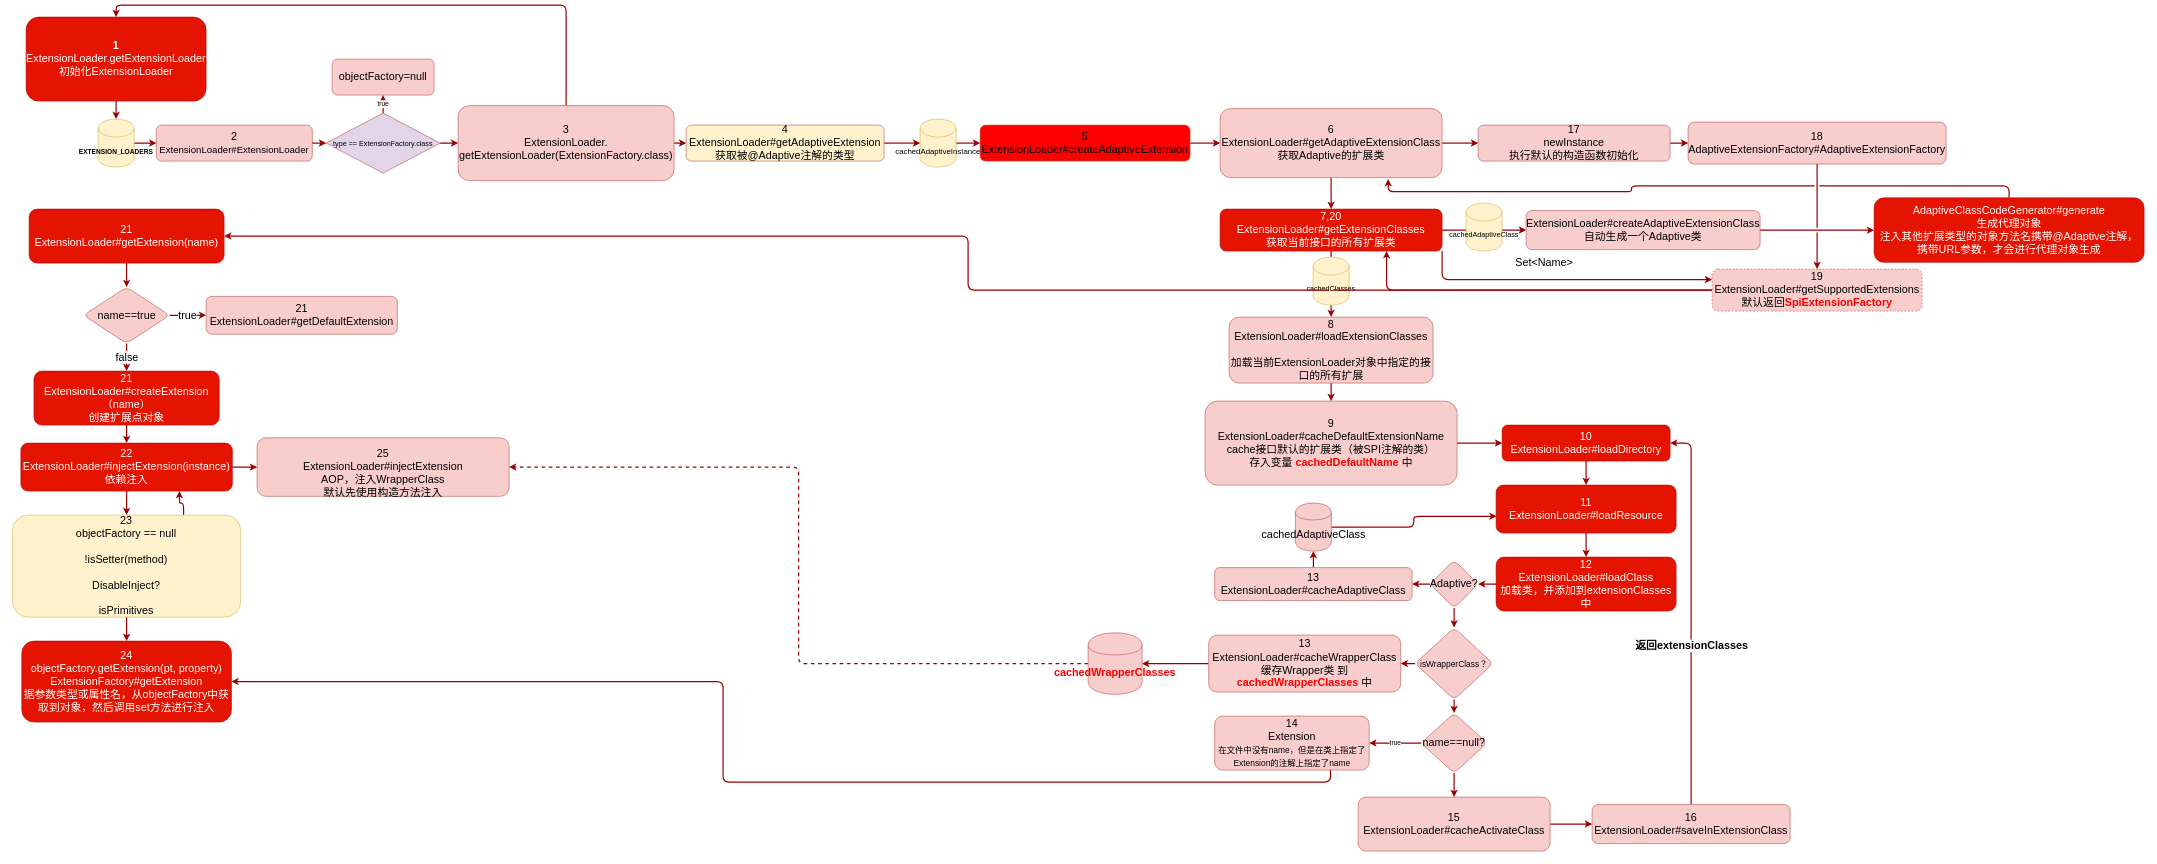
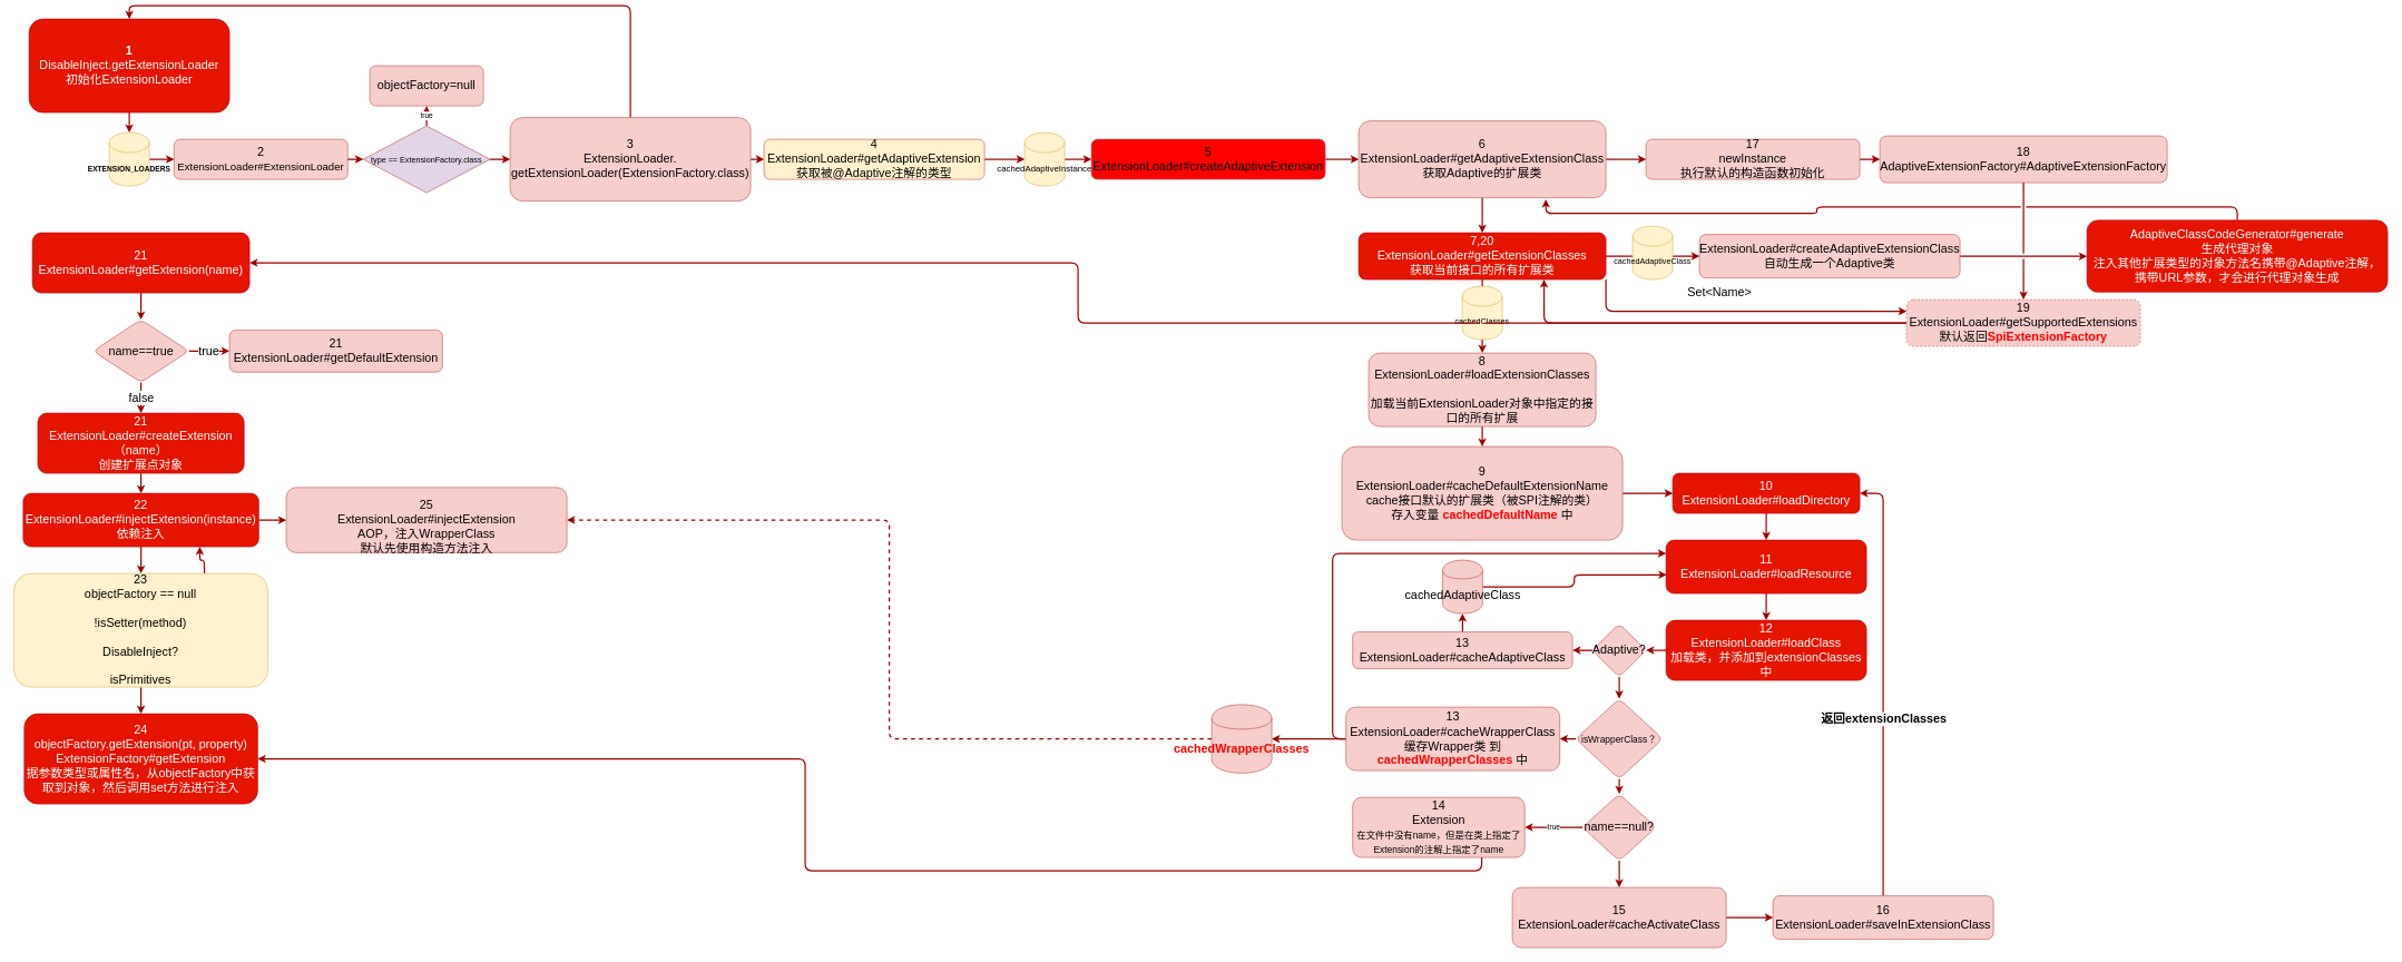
- <mxCell id="3" value="&lt;font style=&quot;font-size: 18px&quot;&gt;&lt;b&gt;1&lt;br&gt;&lt;/b&gt;ExtensionLoader.getExtensionLoader&lt;br&gt;初始化ExtensionLoader&lt;br&gt;&lt;/font&gt;" style="rounded=1;whiteSpace=wrap;html=1;fillColor=#e51400;strokeColor=#B20000;fontColor=#ffffff;" parent="1" vertex="1"><mxGeometry x="43" y="20" width="300" height="140" as="geometry" /></mxCell>
+ <mxCell id="3" value="&lt;font style=&quot;font-size: 18px&quot;&gt;&lt;b&gt;1&lt;br&gt;&lt;/b&gt;DisableInject.getExtensionLoader&lt;br&gt;初始化ExtensionLoader&lt;br&gt;&lt;/font&gt;" style="rounded=1;whiteSpace=wrap;html=1;fillColor=#e51400;strokeColor=#B20000;fontColor=#ffffff;" parent="1" vertex="1"><mxGeometry x="43" y="20" width="300" height="140" as="geometry" /></mxCell>
+ <mxCell id="54" style="edgeStyle=orthogonalEdgeStyle;rounded=1;jumpStyle=gap;orthogonalLoop=1;jettySize=auto;html=1;exitX=0;exitY=0.5;exitDx=0;exitDy=0;entryX=0;entryY=0.25;entryDx=0;entryDy=0;strokeColor=#990000;strokeWidth=2;" parent="1" source="56" target="41" edge="1"><mxGeometry relative="1" as="geometry" /></mxCell>
